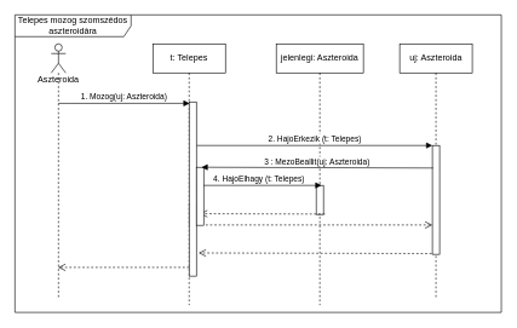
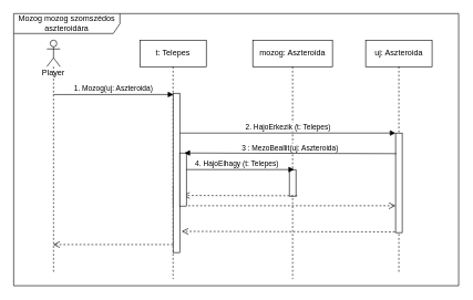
- <mxCell id="2" value="Telepes mozog szomszédos aszteroidára" style="shape=umlFrame;whiteSpace=wrap;html=1;width=160;height=30;" parent="1" vertex="1"><mxGeometry x="20" y="20" width="670" height="410" as="geometry" /></mxCell>
+ <mxCell id="2" value="Mozog mozog szomszédos aszteroidára" style="shape=umlFrame;whiteSpace=wrap;html=1;width=160;height=30;" parent="1" vertex="1"><mxGeometry x="20" y="20" width="670" height="410" as="geometry" /></mxCell>
- <mxCell id="4" value="jelenlegi: Aszteroida" style="shape=umlLifeline;perimeter=lifelinePerimeter;whiteSpace=wrap;html=1;container=1;collapsible=0;recursiveResize=0;outlineConnect=0;" parent="1" vertex="1"><mxGeometry x="380" y="60" width="120" height="360" as="geometry" /></mxCell>
+ <mxCell id="4" value="mozog: Aszteroida" style="shape=umlLifeline;perimeter=lifelinePerimeter;whiteSpace=wrap;html=1;container=1;collapsible=0;recursiveResize=0;outlineConnect=0;" parent="1" vertex="1"><mxGeometry x="380" y="60" width="120" height="360" as="geometry" /></mxCell>
- <mxCell id="19" value="Aszteroida" style="shape=umlLifeline;participant=umlActor;perimeter=lifelinePerimeter;whiteSpace=wrap;html=1;container=1;collapsible=0;recursiveResize=0;verticalAlign=top;spacingTop=36;outlineConnect=0;" parent="1" vertex="1"><mxGeometry x="70" y="60" width="20" height="350" as="geometry" /></mxCell>
+ <mxCell id="19" value="Player" style="shape=umlLifeline;participant=umlActor;perimeter=lifelinePerimeter;whiteSpace=wrap;html=1;container=1;collapsible=0;recursiveResize=0;verticalAlign=top;spacingTop=36;outlineConnect=0;" parent="1" vertex="1"><mxGeometry x="70" y="60" width="20" height="350" as="geometry" /></mxCell>
